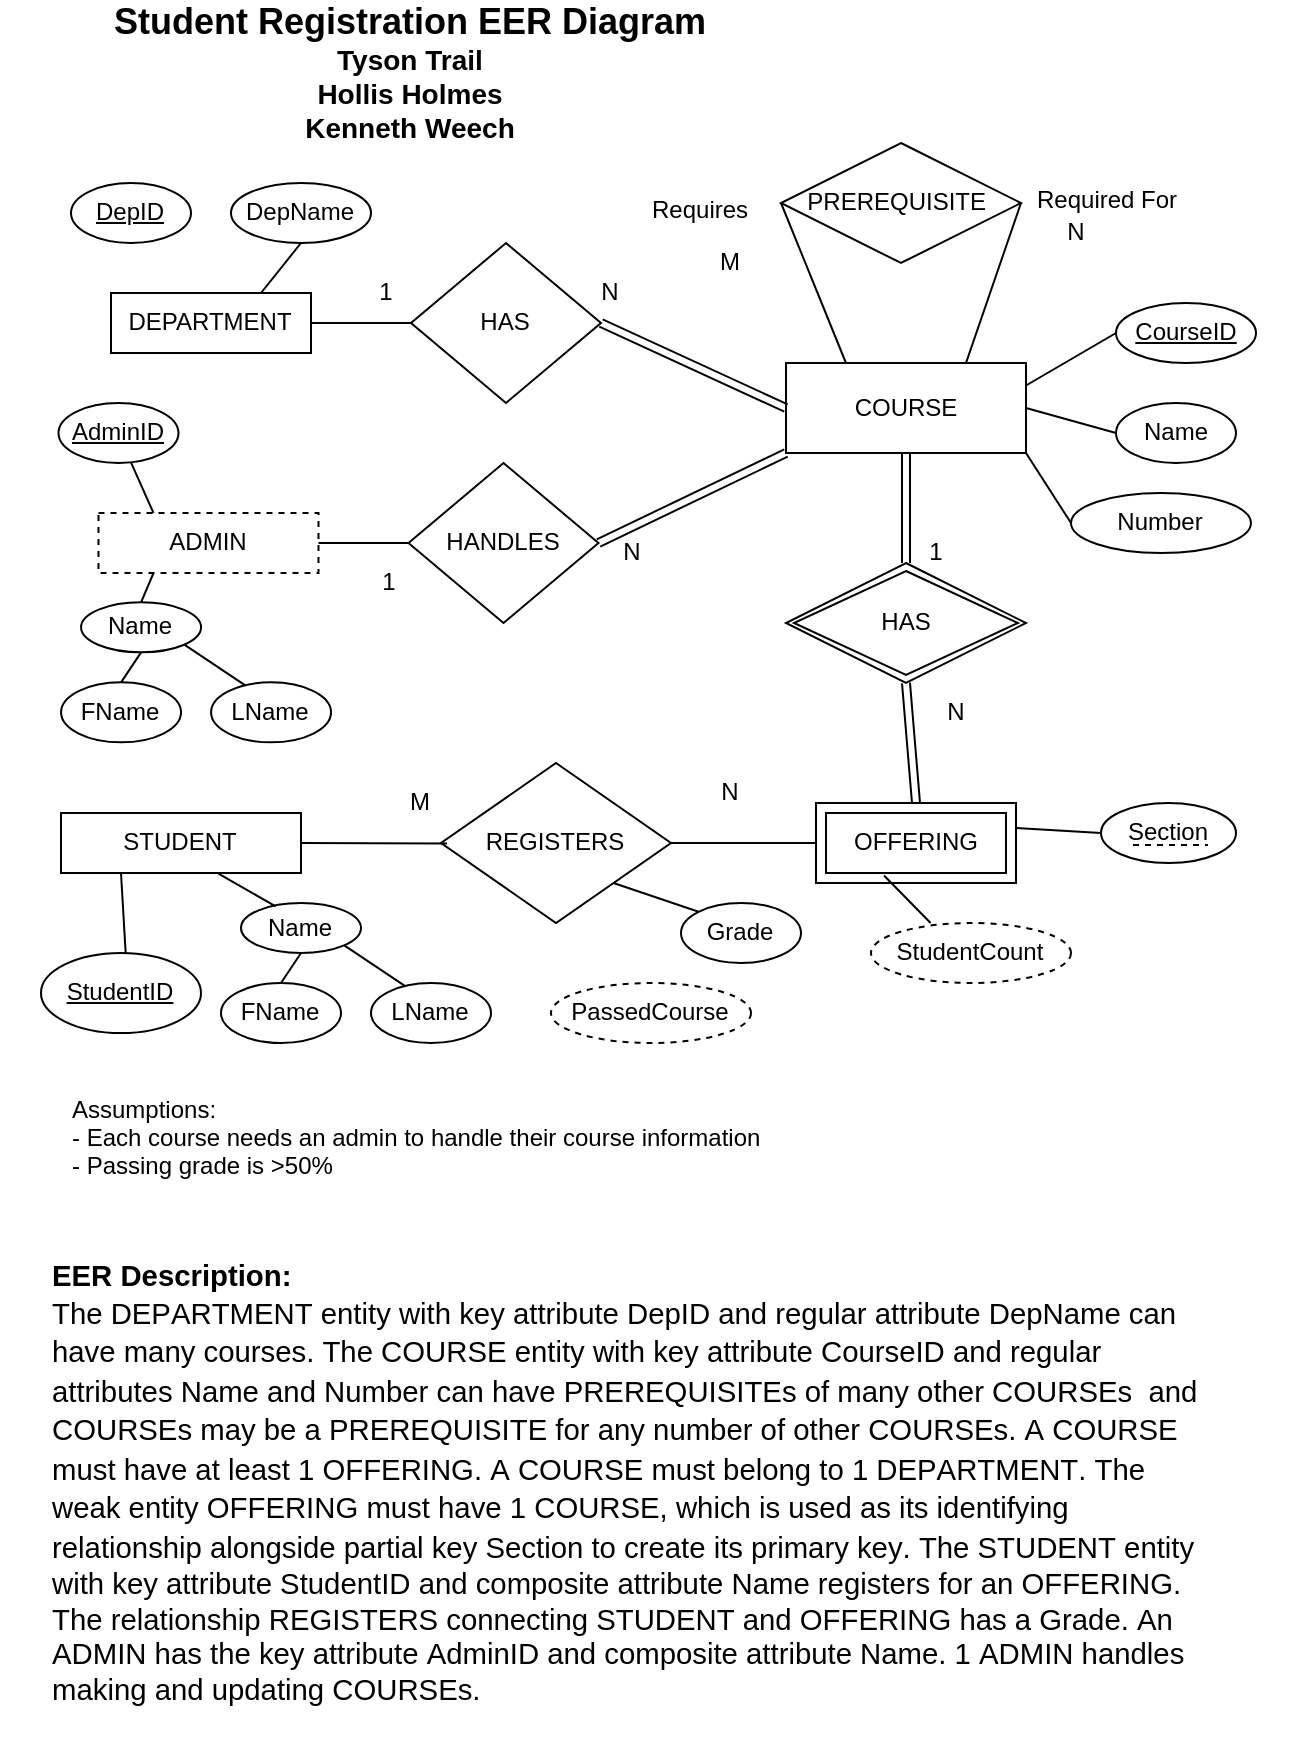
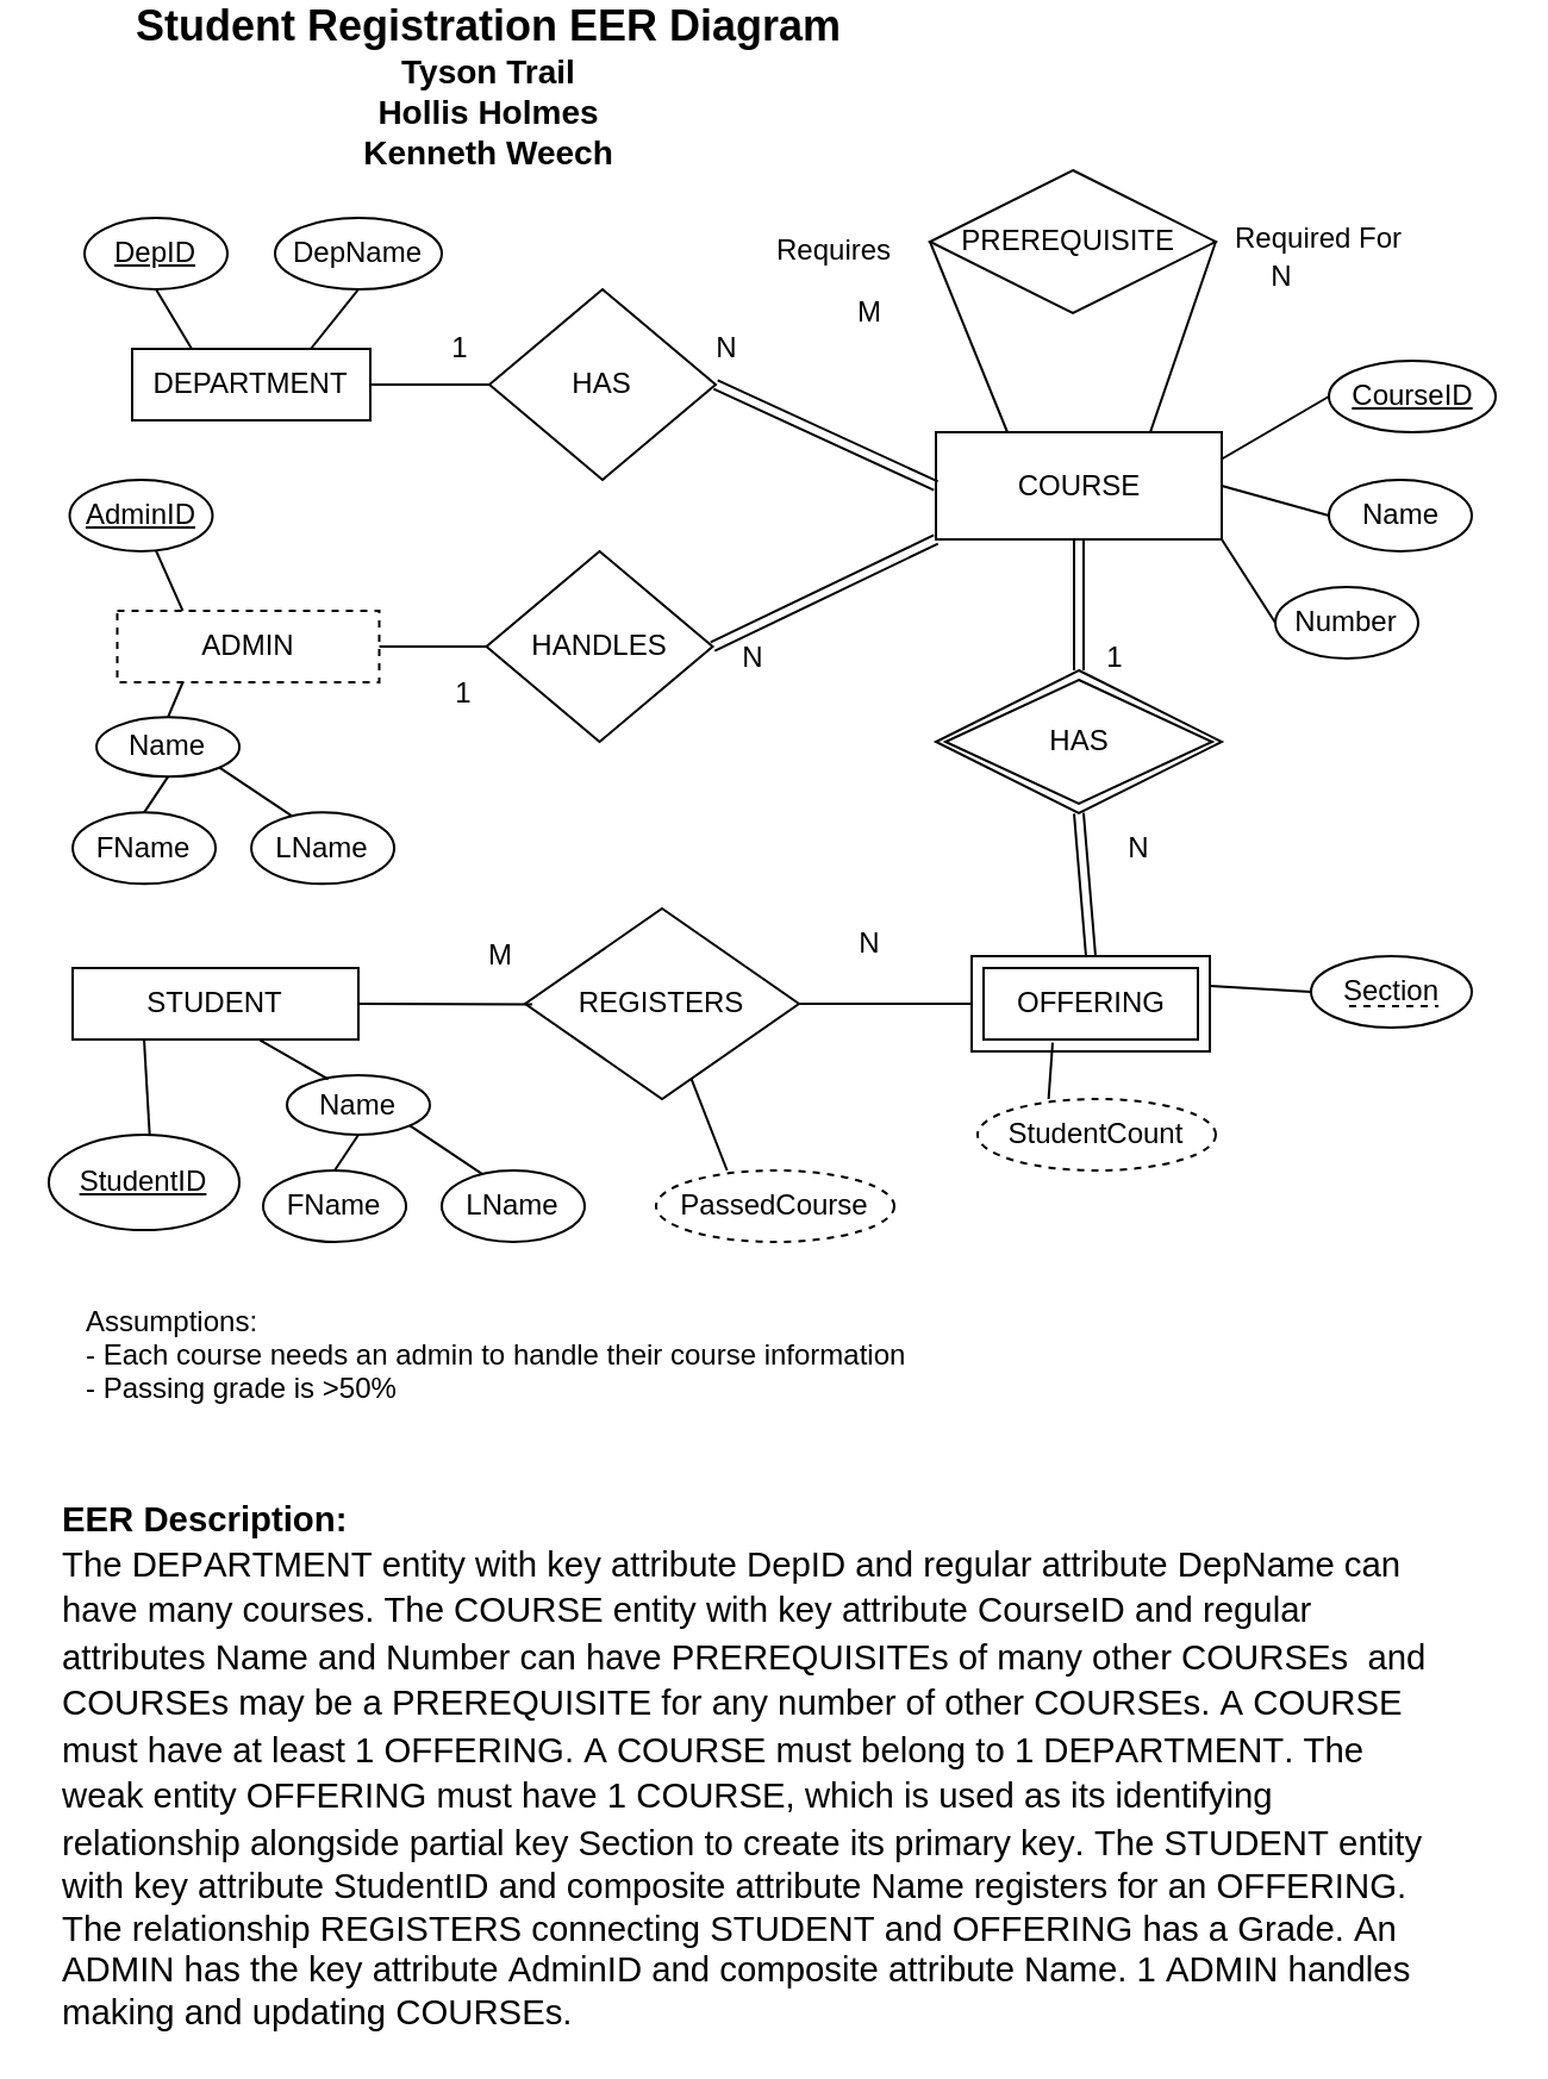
+ <mxCell id="47" value="" style="endArrow=none;html=1;rounded=0;entryX=0.5;entryY=1;entryDx=0;entryDy=0;exitX=0.25;exitY=0;exitDx=0;exitDy=0;" parent="1" source="38" target="46" edge="1"><mxGeometry width="50" height="50" relative="1" as="geometry"><mxPoint x="215" y="255" as="sourcePoint" /><mxPoint x="265" y="205" as="targetPoint" /></mxGeometry></mxCell>
- <mxCell id="28" value="Number" style="ellipse;whiteSpace=wrap;html=1;" parent="1" vertex="1"><mxGeometry x="535" y="245" width="90" height="30" as="geometry" /></mxCell>
+ <mxCell id="28" value="Number" style="ellipse;whiteSpace=wrap;html=1;" parent="1" vertex="1"><mxGeometry x="535" y="245" width="60" height="30" as="geometry" /></mxCell>
- <mxCell id="61" value="" style="endArrow=none;html=1;rounded=0;entryX=0;entryY=0;entryDx=0;entryDy=0;exitX=1;exitY=1;exitDx=0;exitDy=0;" edge="1" parent="1" source="7" target="12"><mxGeometry width="50" height="50" relative="1" as="geometry"><mxPoint x="181.828" y="481.075" as="sourcePoint" /><mxPoint x="217.1" y="511.53" as="targetPoint" /></mxGeometry></mxCell>
- <mxCell id="12" value="Grade" style="ellipse;whiteSpace=wrap;html=1;" parent="1" vertex="1"><mxGeometry x="340" y="450" width="60" height="30" as="geometry" /></mxCell>
+ <mxCell id="69" value="" style="endArrow=none;html=1;rounded=0;entryX=0.298;entryY=0;entryDx=0;entryDy=0;entryPerimeter=0;" edge="1" parent="1" target="68" source="7"><mxGeometry width="50" height="50" relative="1" as="geometry"><mxPoint x="271.5" y="490" as="sourcePoint" /><mxPoint x="-22.66" y="515.395" as="targetPoint" /></mxGeometry></mxCell>
- <mxCell id="48" value="StudentCount" style="ellipse;whiteSpace=wrap;html=1;dashed=1;" parent="1" vertex="1"><mxGeometry x="435" y="460" width="100" height="30" as="geometry" /></mxCell>
+ <mxCell id="48" value="StudentCount" style="ellipse;whiteSpace=wrap;html=1;dashed=1;" parent="1" vertex="1"><mxGeometry x="410" y="460" width="100" height="30" as="geometry" /></mxCell>
